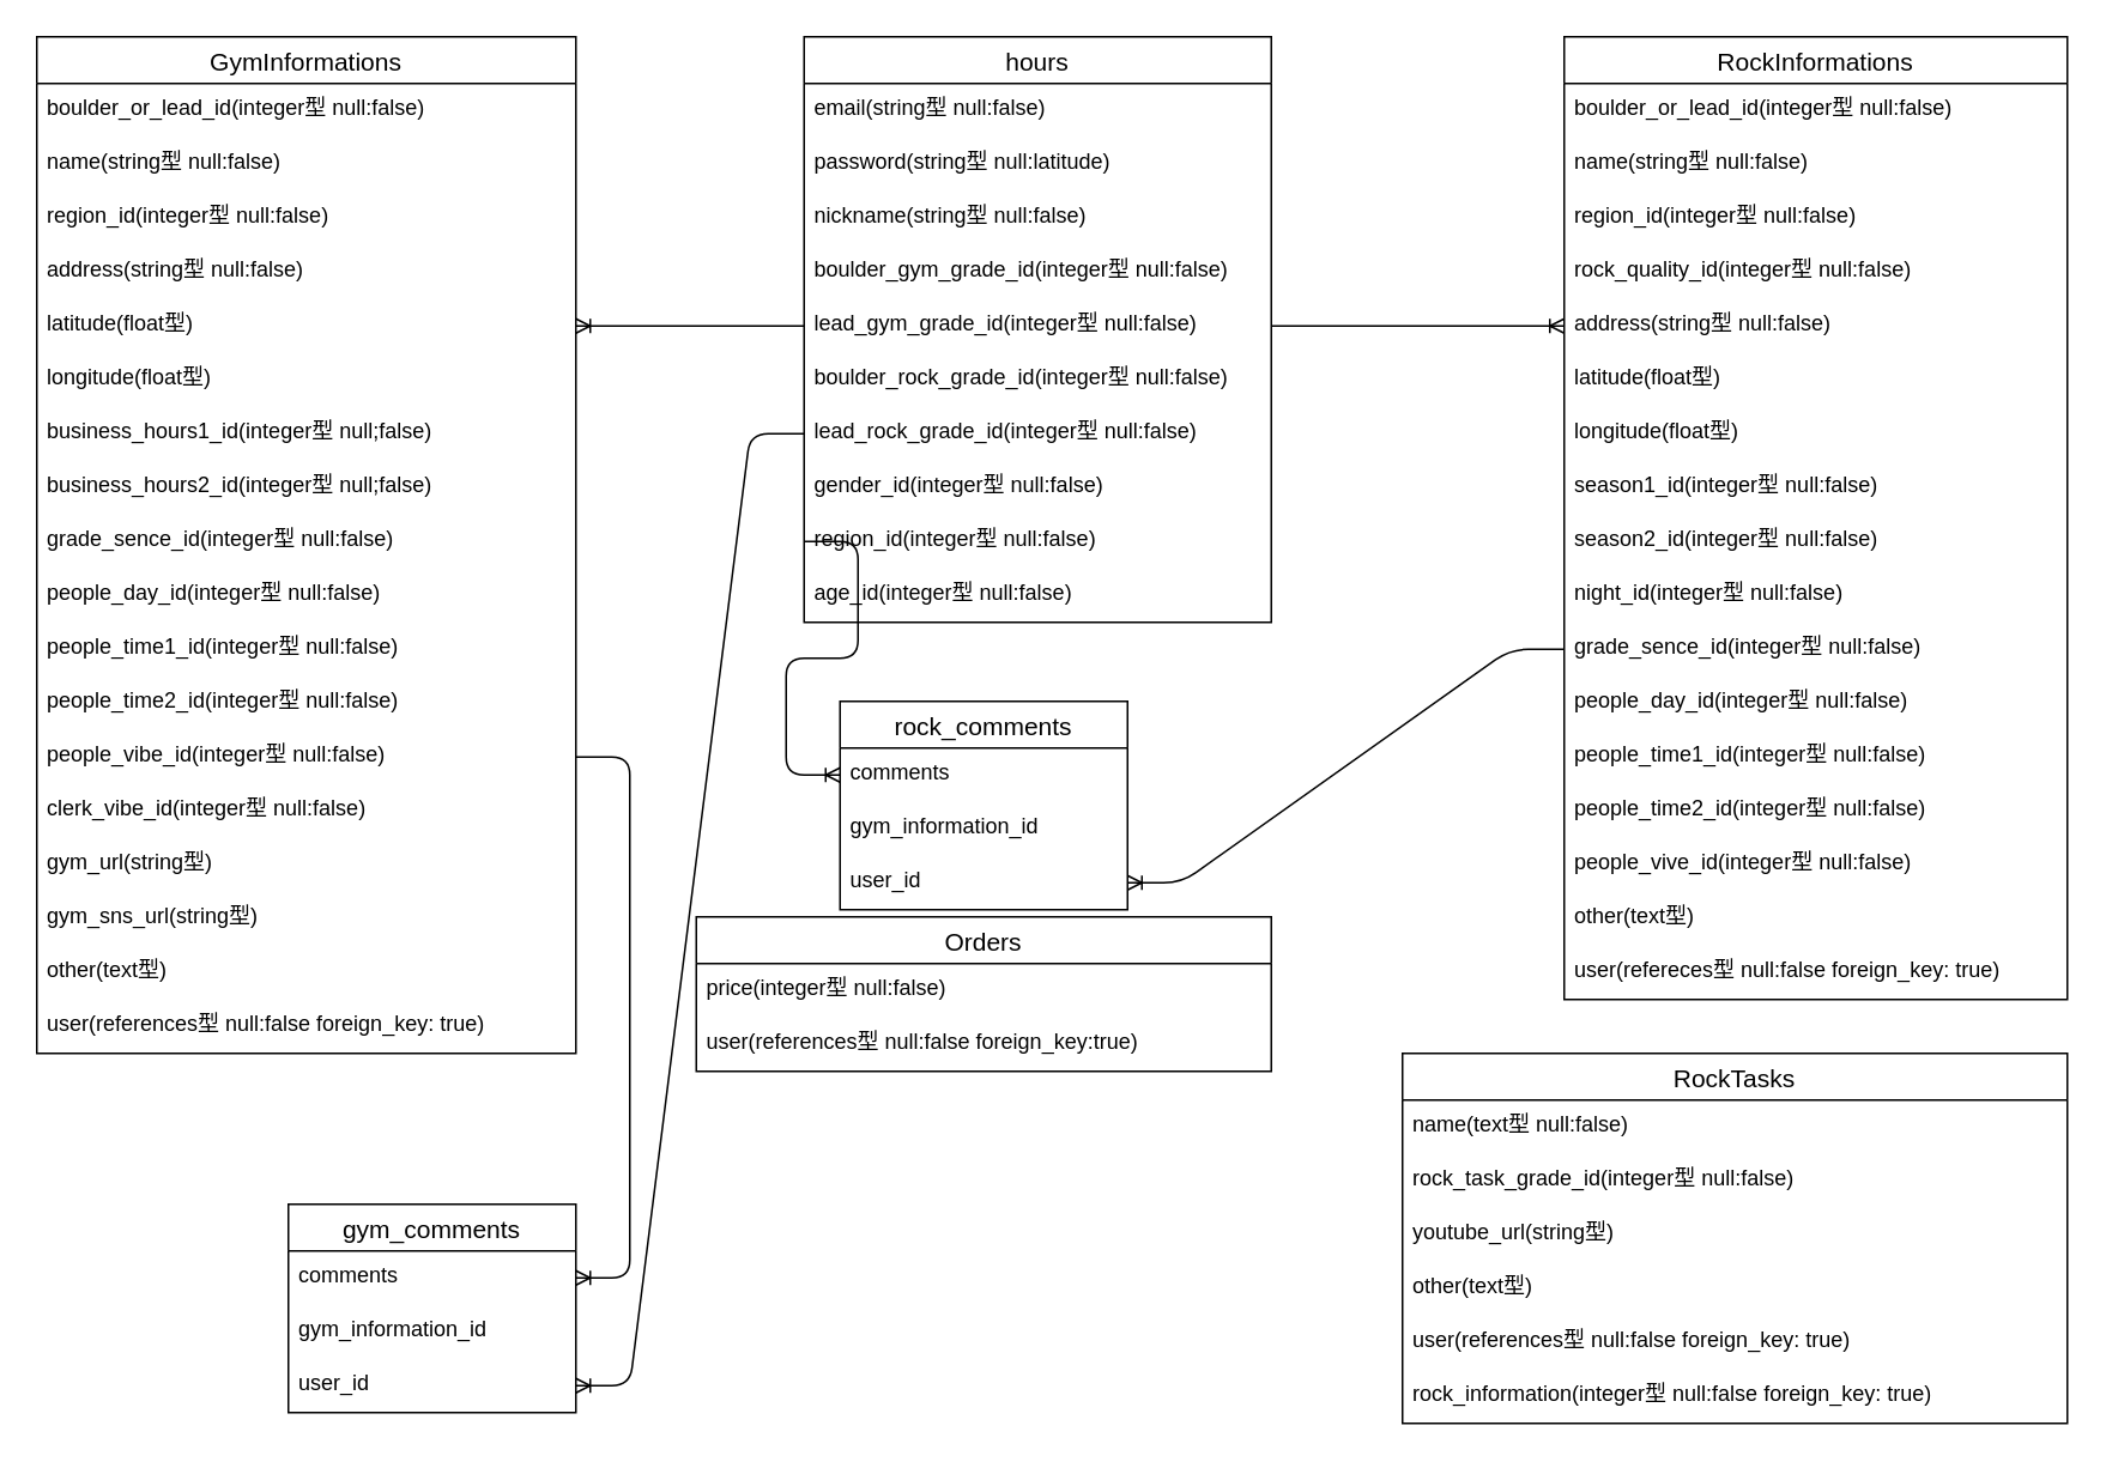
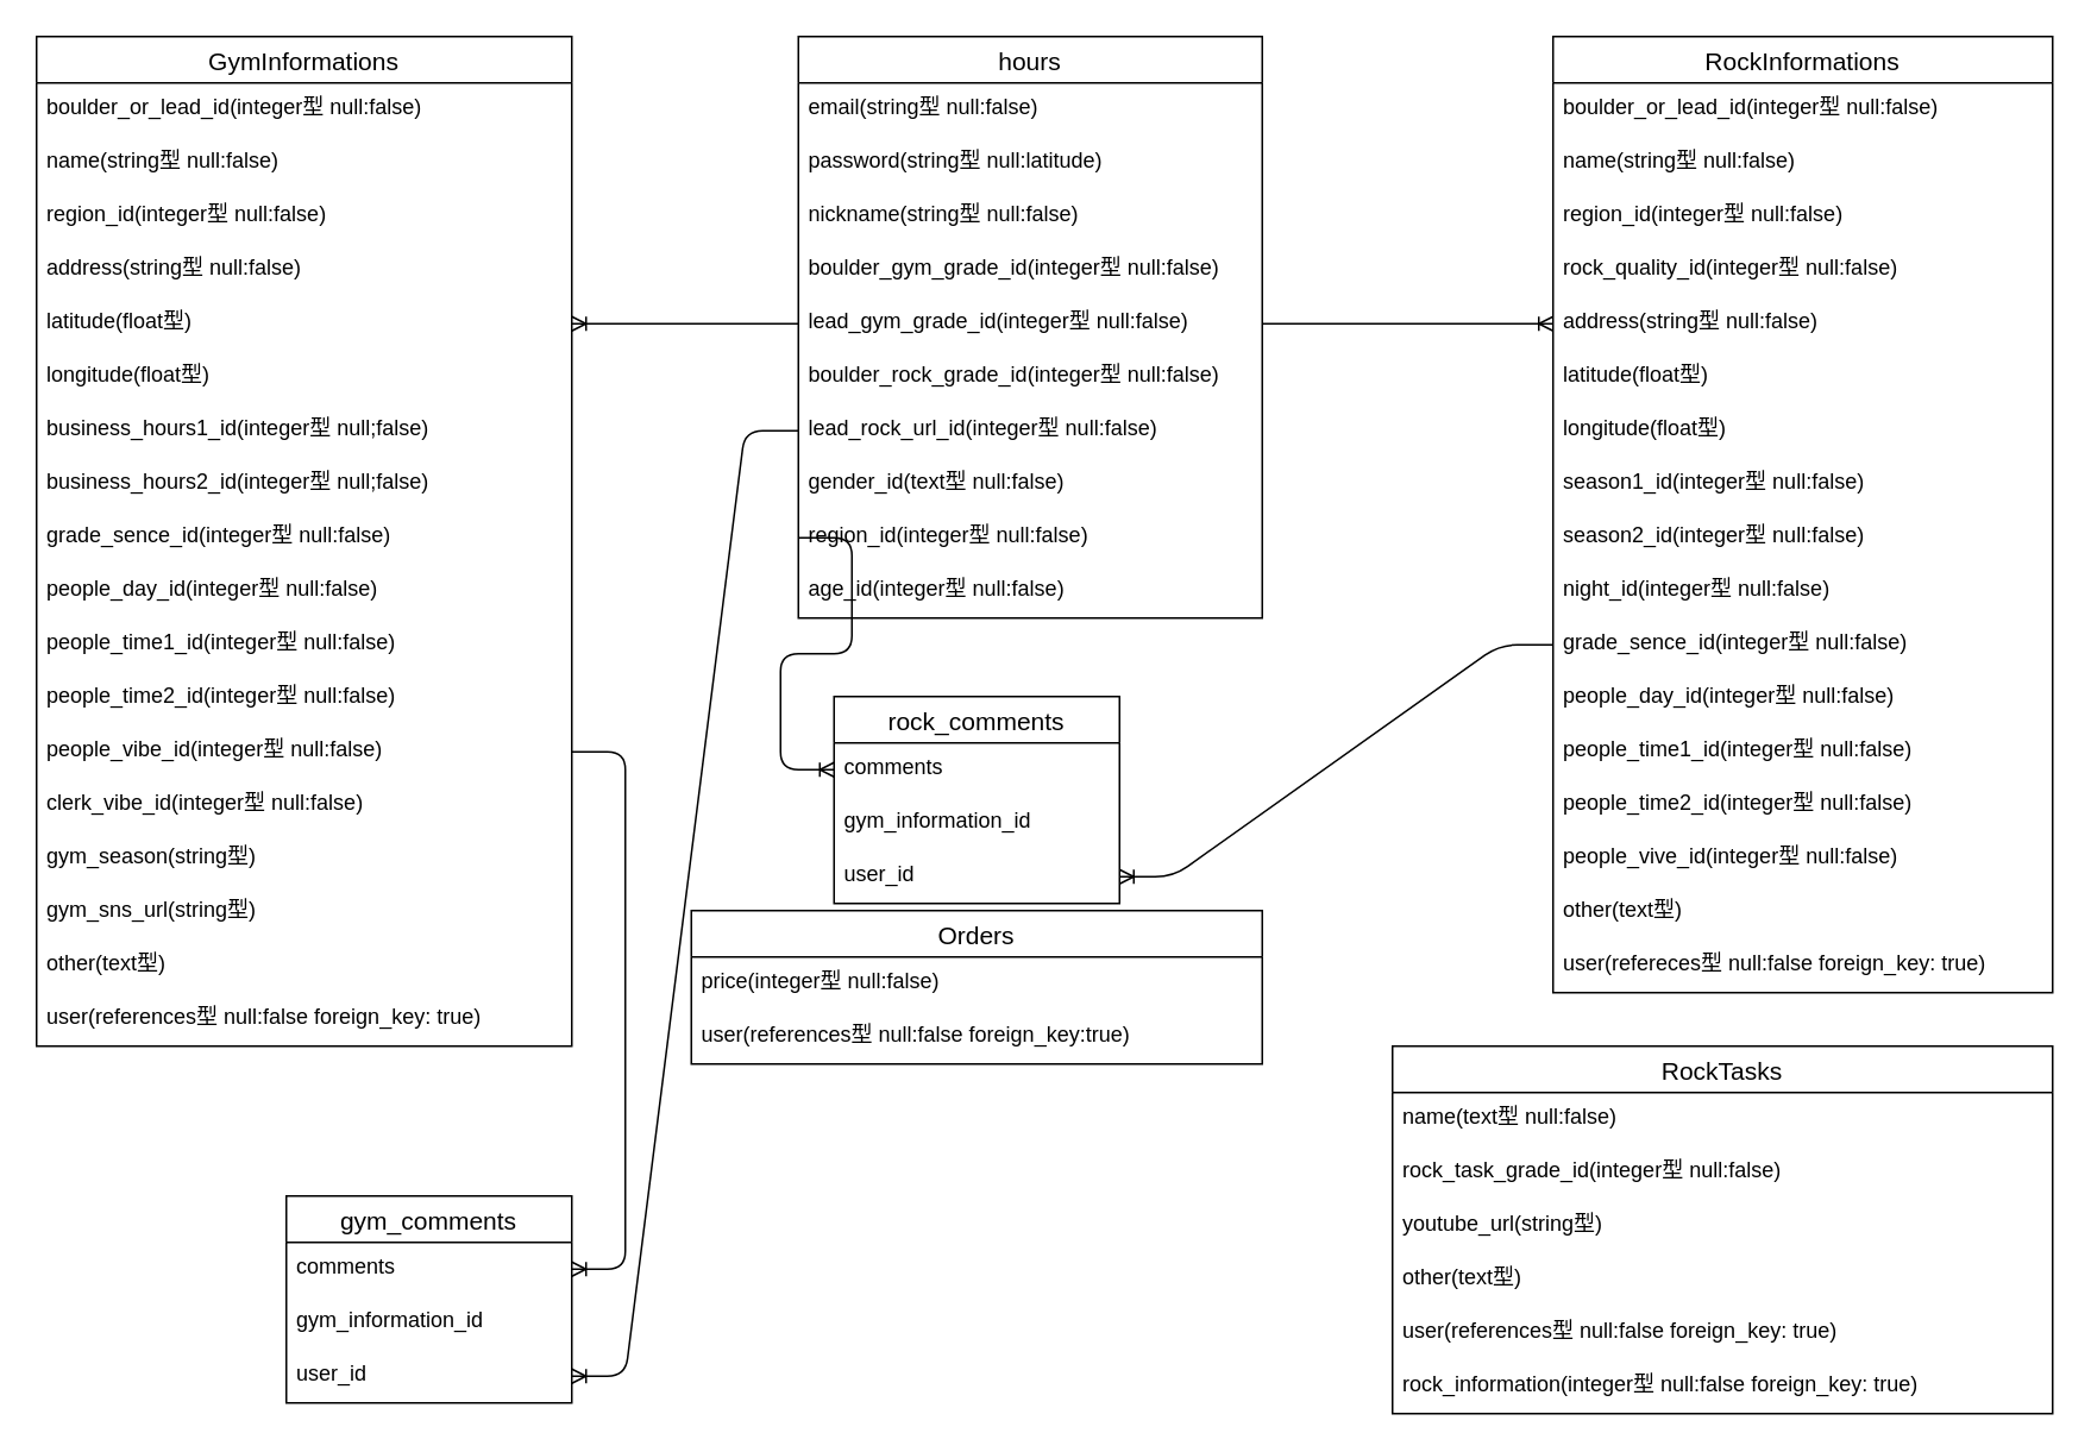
- <mxCell id="9" value="lead_rock_grade_id(integer型 null:false)" style="text;strokeColor=none;fillColor=none;spacingLeft=4;spacingRight=4;overflow=hidden;rotatable=0;points=[[0,0.5],[1,0.5]];portConstraint=eastwest;fontSize=12;" parent="2" vertex="1"><mxGeometry y="206" width="260" height="30" as="geometry" /></mxCell>
+ <mxCell id="9" value="lead_rock_url_id(integer型 null:false)" style="text;strokeColor=none;fillColor=none;spacingLeft=4;spacingRight=4;overflow=hidden;rotatable=0;points=[[0,0.5],[1,0.5]];portConstraint=eastwest;fontSize=12;" parent="2" vertex="1"><mxGeometry y="206" width="260" height="30" as="geometry" /></mxCell>
- <mxCell id="10" value="gender_id(integer型 null:false)" style="text;strokeColor=none;fillColor=none;spacingLeft=4;spacingRight=4;overflow=hidden;rotatable=0;points=[[0,0.5],[1,0.5]];portConstraint=eastwest;fontSize=12;" parent="2" vertex="1"><mxGeometry y="236" width="260" height="30" as="geometry" /></mxCell>
+ <mxCell id="10" value="gender_id(text型 null:false)" style="text;strokeColor=none;fillColor=none;spacingLeft=4;spacingRight=4;overflow=hidden;rotatable=0;points=[[0,0.5],[1,0.5]];portConstraint=eastwest;fontSize=12;" parent="2" vertex="1"><mxGeometry y="236" width="260" height="30" as="geometry" /></mxCell>
- <mxCell id="47" value="gym_url(string型)" style="text;strokeColor=none;fillColor=none;spacingLeft=4;spacingRight=4;overflow=hidden;rotatable=0;points=[[0,0.5],[1,0.5]];portConstraint=eastwest;fontSize=12;" parent="32" vertex="1"><mxGeometry y="446" width="300" height="30" as="geometry" /></mxCell>
+ <mxCell id="47" value="gym_season(string型)" style="text;strokeColor=none;fillColor=none;spacingLeft=4;spacingRight=4;overflow=hidden;rotatable=0;points=[[0,0.5],[1,0.5]];portConstraint=eastwest;fontSize=12;" parent="32" vertex="1"><mxGeometry y="446" width="300" height="30" as="geometry" /></mxCell>
